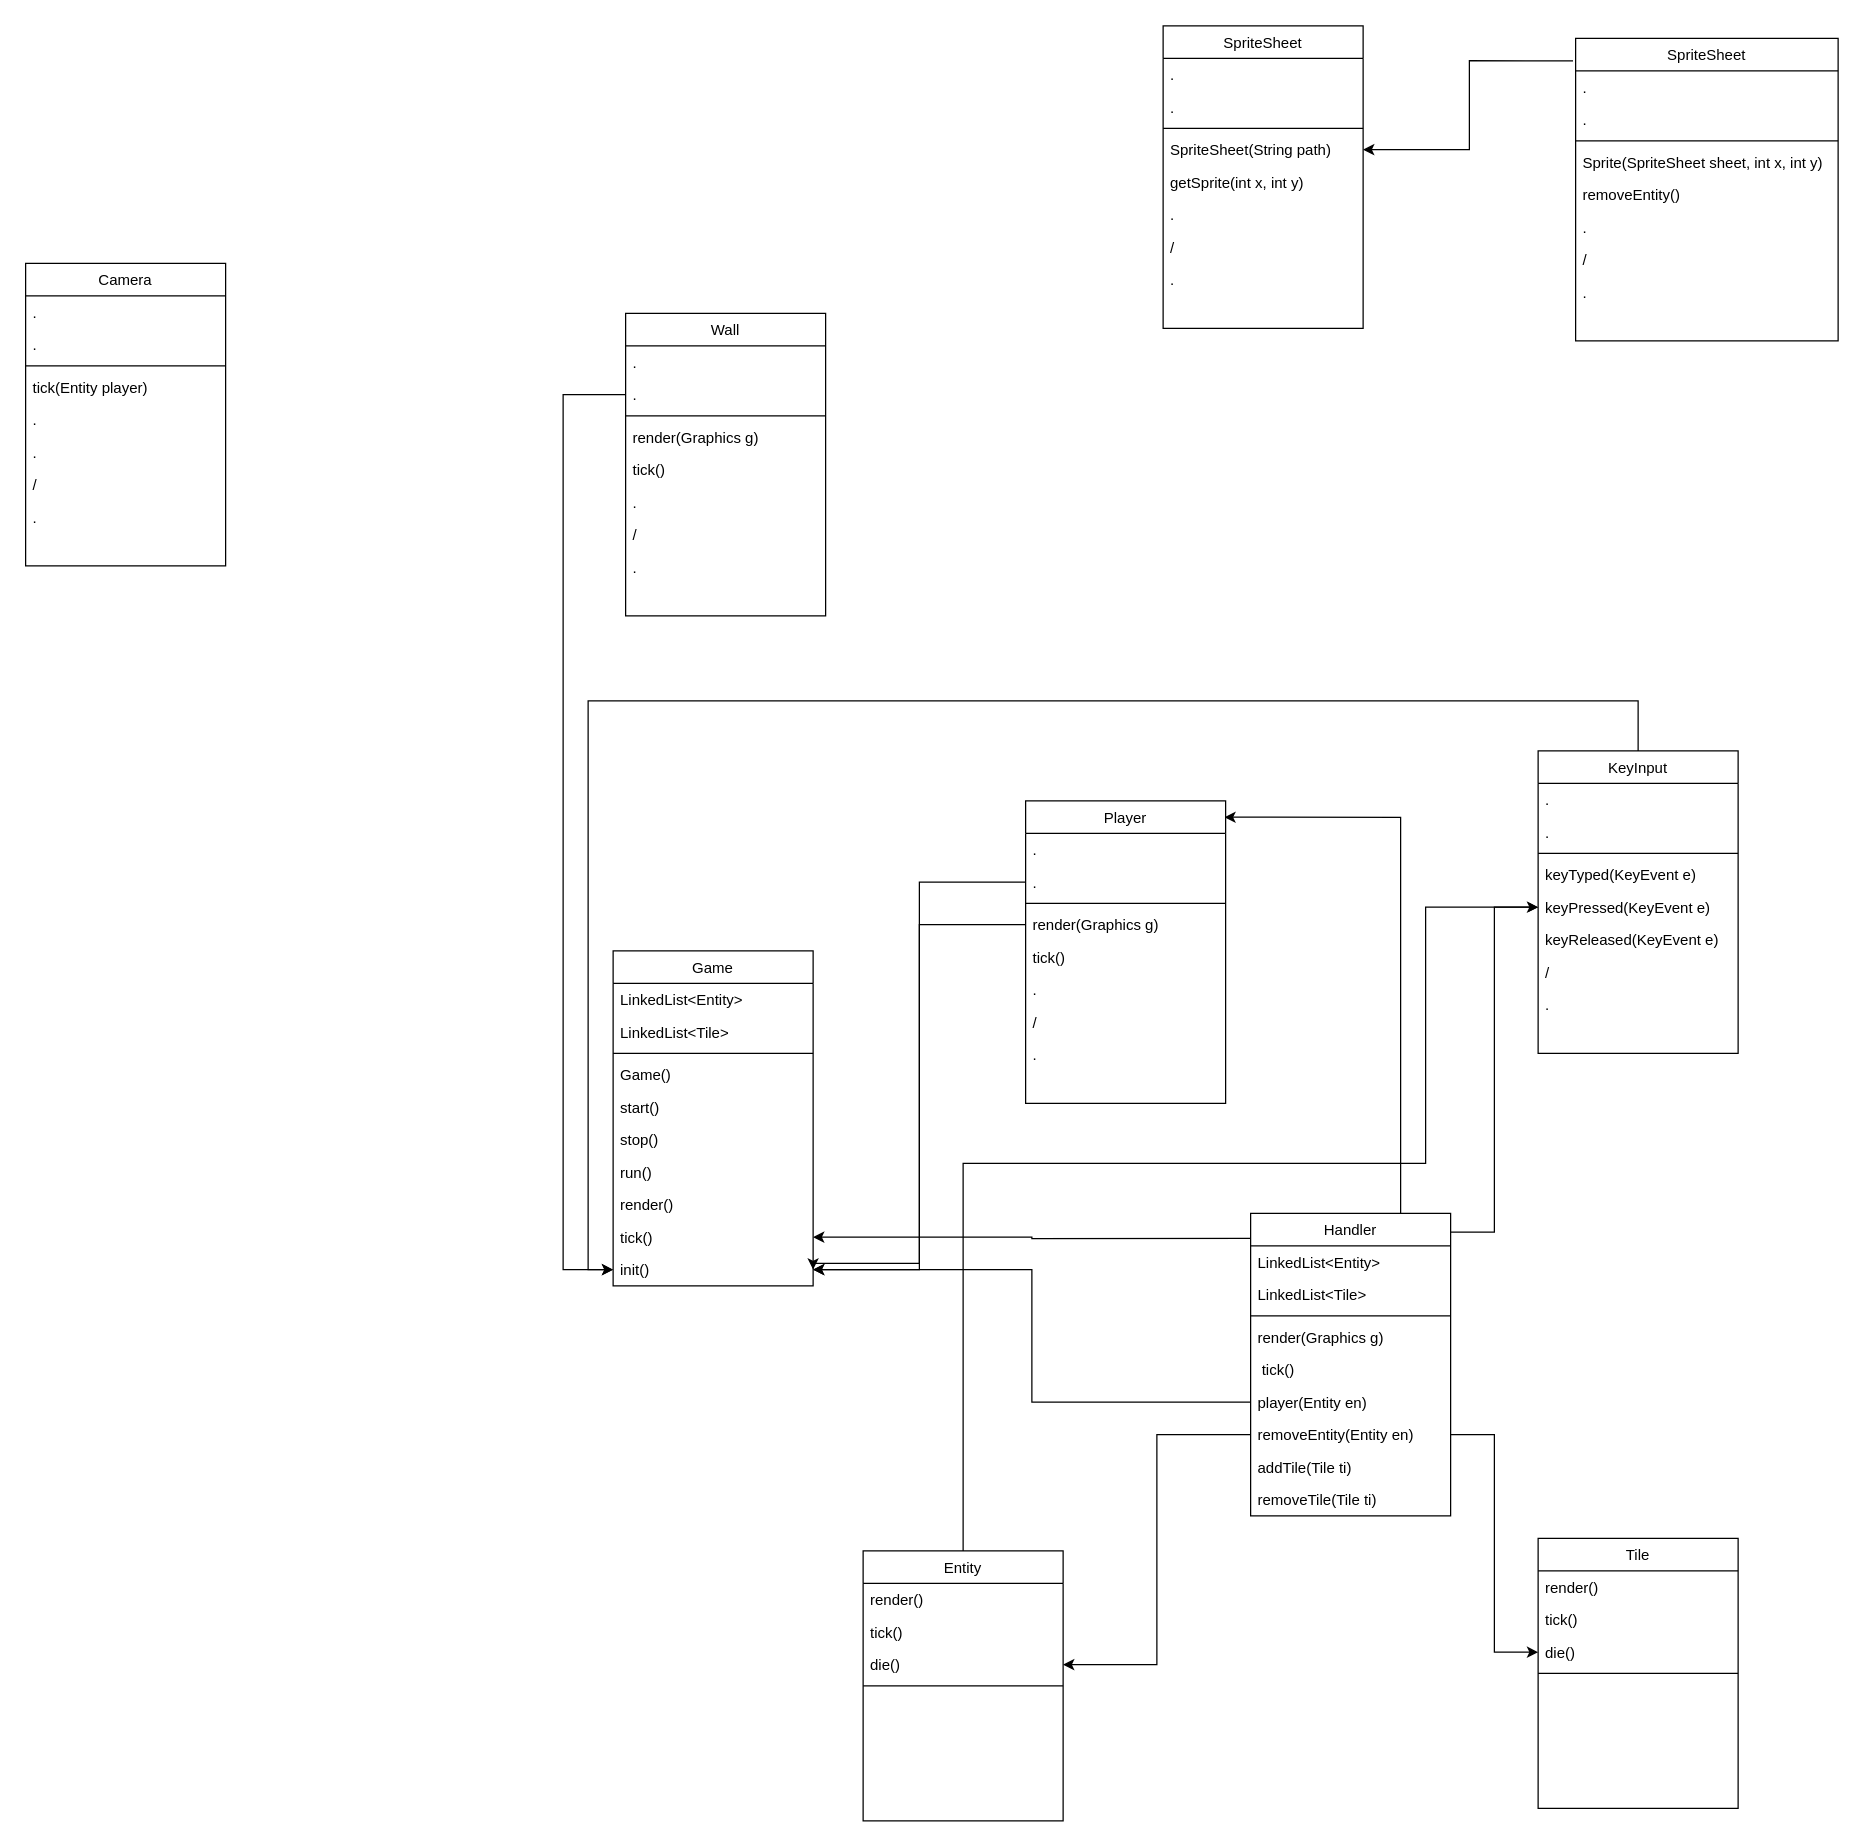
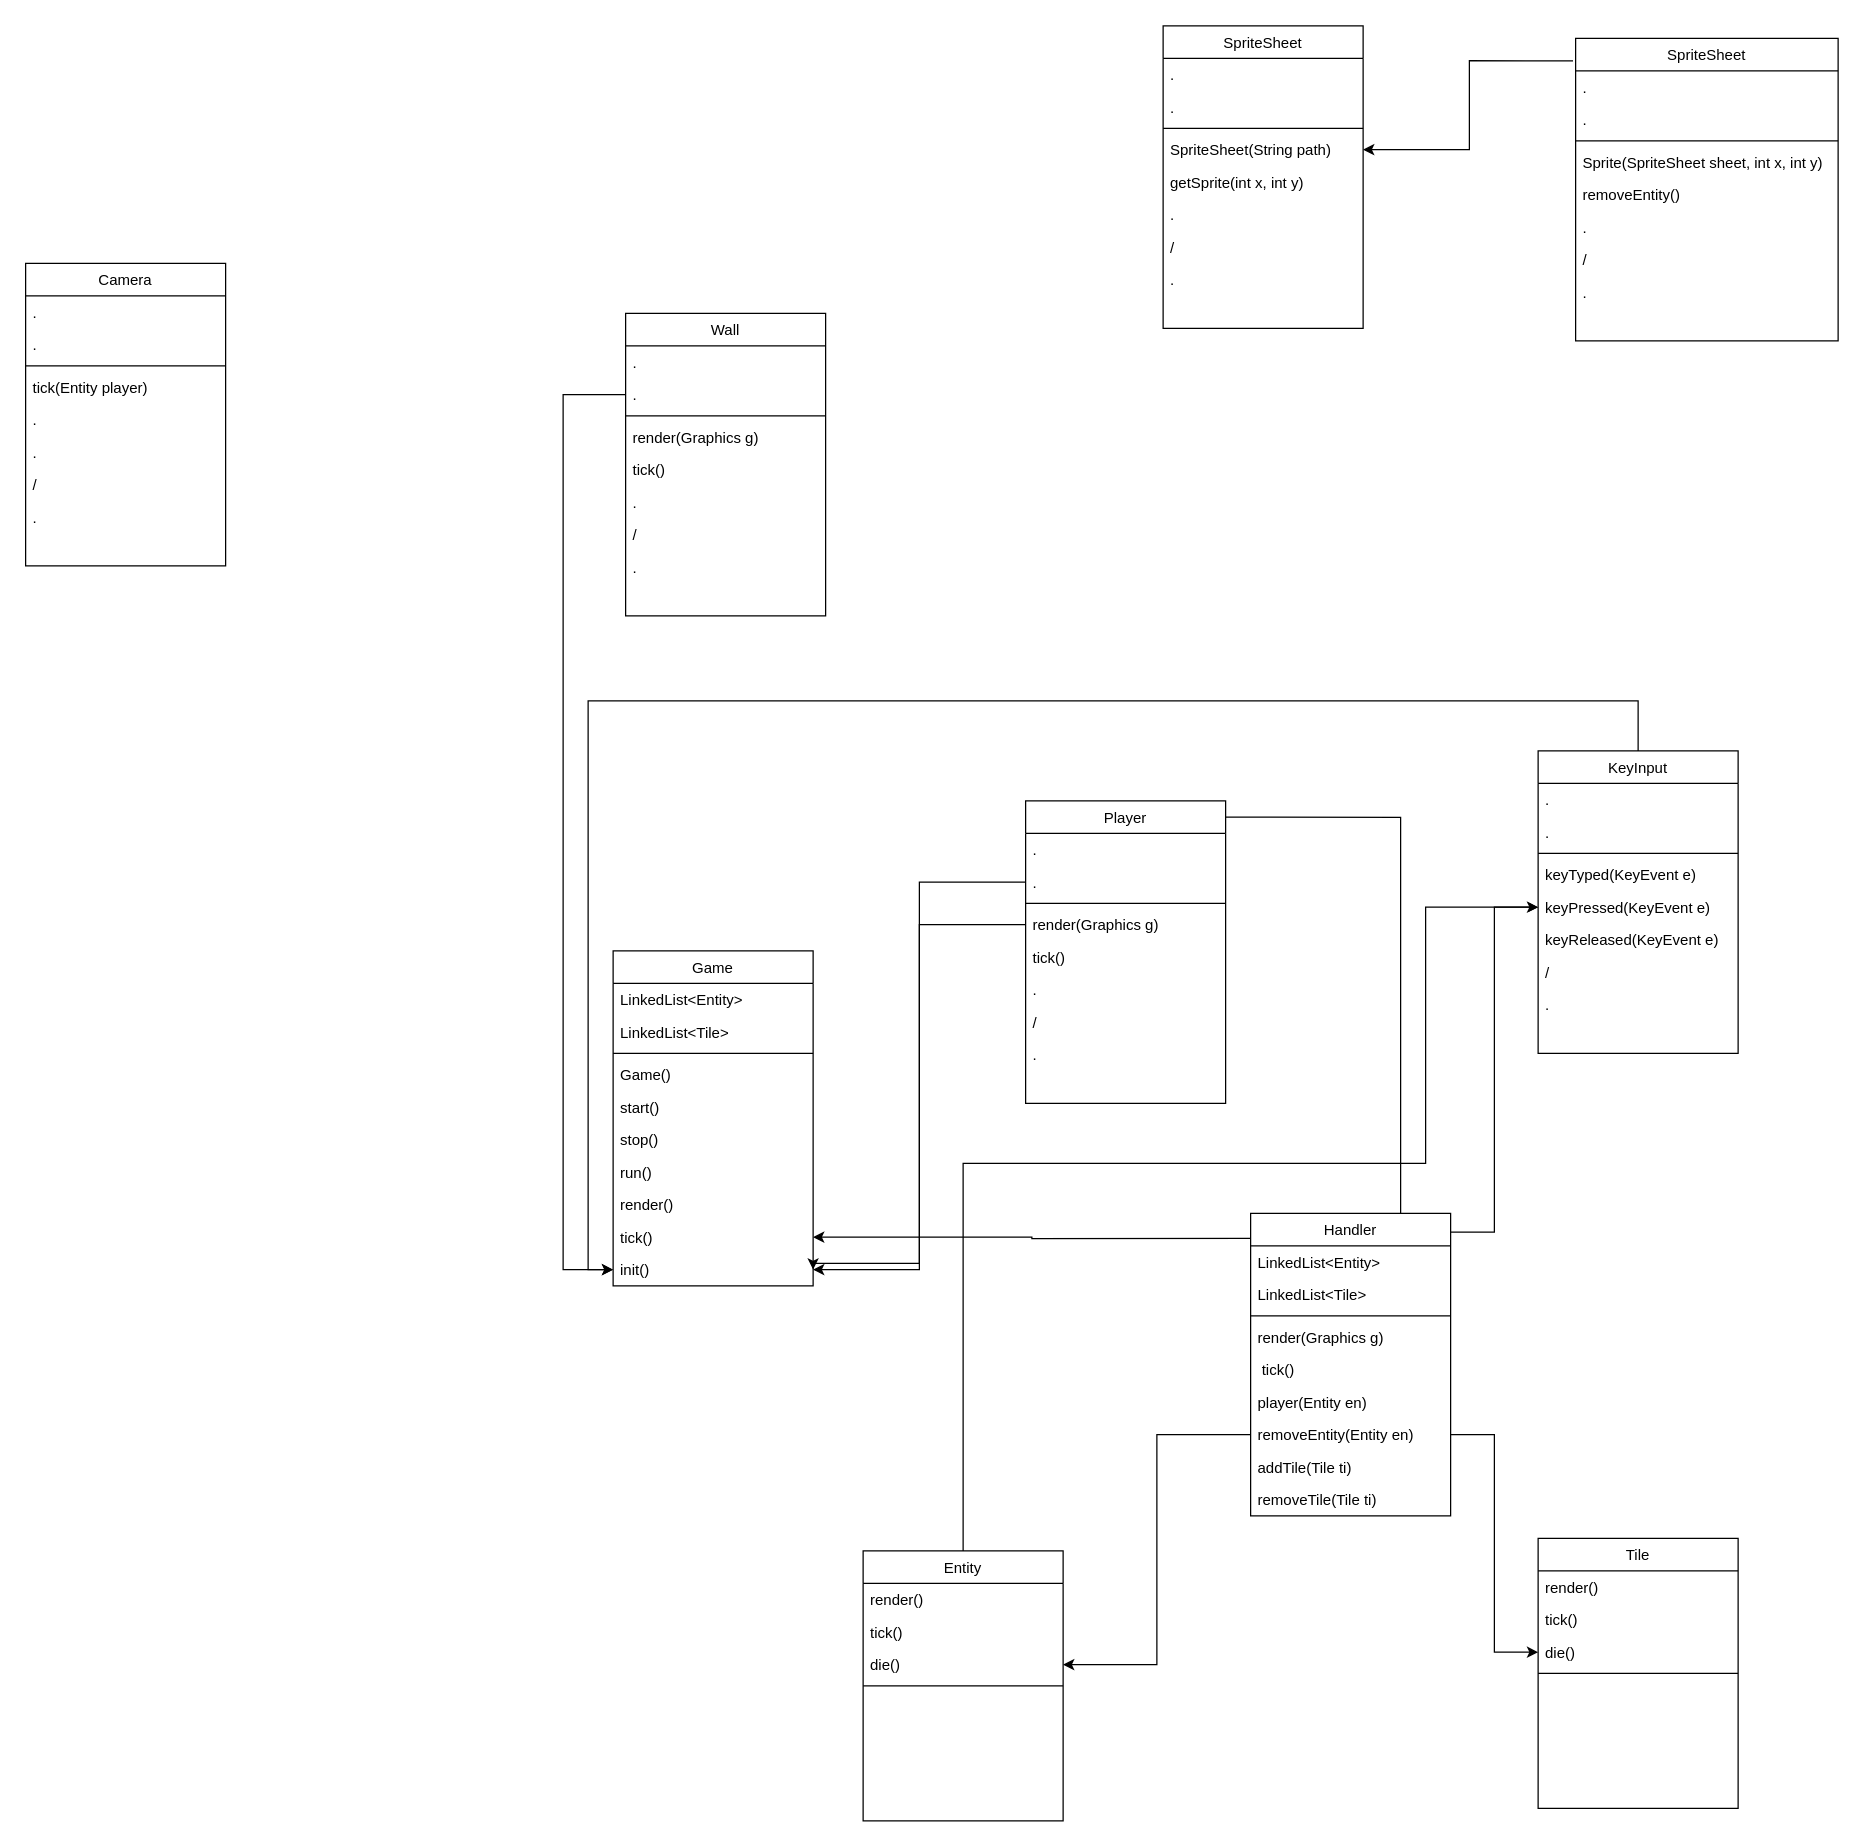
- <mxCell id="15" style="edgeStyle=orthogonalEdgeStyle;rounded=0;orthogonalLoop=1;jettySize=auto;html=1;entryX=0.994;entryY=0.054;entryDx=0;entryDy=0;entryPerimeter=0;exitX=0.75;exitY=0;exitDx=0;exitDy=0;" parent="1" source="16" target="37" edge="1"><mxGeometry relative="1" as="geometry" /></mxCell>
+ <mxCell id="15" style="edgeStyle=orthogonalEdgeStyle;rounded=0;orthogonalLoop=1;jettySize=auto;html=1;entryX=0.994;entryY=0.054;entryDx=0;entryDy=0;entryPerimeter=0;exitX=0.75;exitY=0;exitDx=0;exitDy=0;endArrow=none;" parent="1" source="16" target="37" edge="1"><mxGeometry relative="1" as="geometry" /></mxCell>
- <mxCell id="46" style="edgeStyle=orthogonalEdgeStyle;rounded=0;orthogonalLoop=1;jettySize=auto;html=1;entryX=1;entryY=0.5;entryDx=0;entryDy=0;" parent="1" source="22" target="36" edge="1"><mxGeometry relative="1" as="geometry" /></mxCell>
